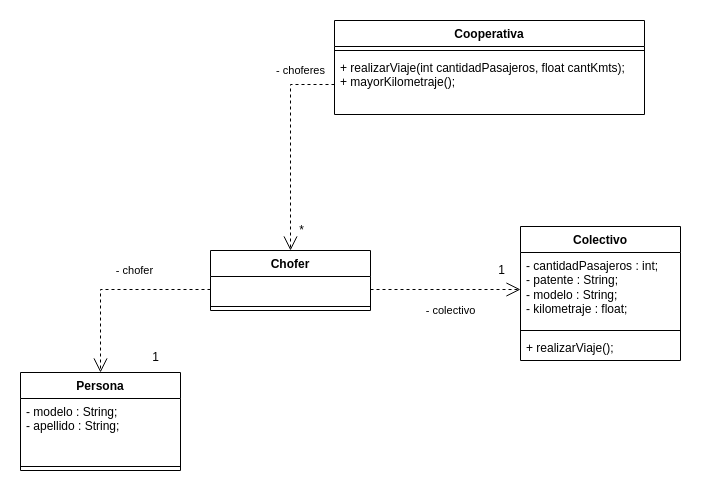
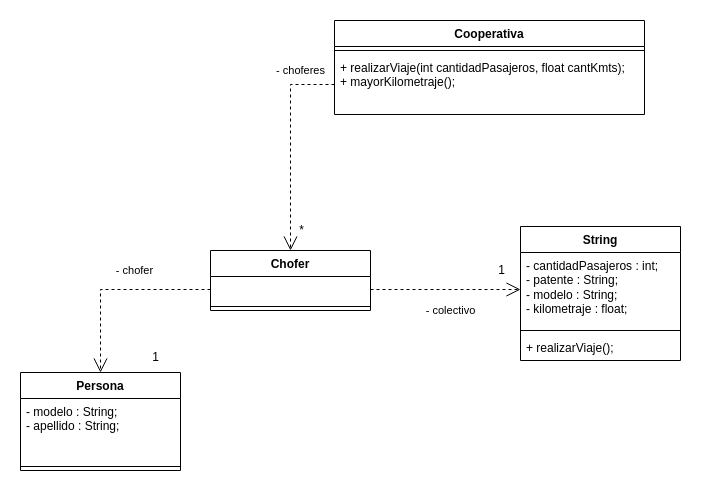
- <mxCell id="8" value="Colectivo" style="swimlane;fontStyle=1;align=center;verticalAlign=top;childLayout=stackLayout;horizontal=1;startSize=26;horizontalStack=0;resizeParent=1;resizeParentMax=0;resizeLast=0;collapsible=1;marginBottom=0;whiteSpace=wrap;html=1;" parent="1" vertex="1"><mxGeometry x="520" y="226" width="160" height="134" as="geometry" /></mxCell>
+ <mxCell id="8" value="String" style="swimlane;fontStyle=1;align=center;verticalAlign=top;childLayout=stackLayout;horizontal=1;startSize=26;horizontalStack=0;resizeParent=1;resizeParentMax=0;resizeLast=0;collapsible=1;marginBottom=0;whiteSpace=wrap;html=1;" parent="1" vertex="1"><mxGeometry x="520" y="226" width="160" height="134" as="geometry" /></mxCell>
